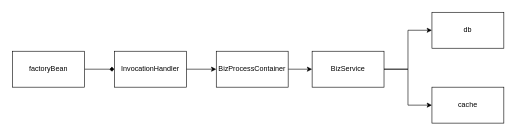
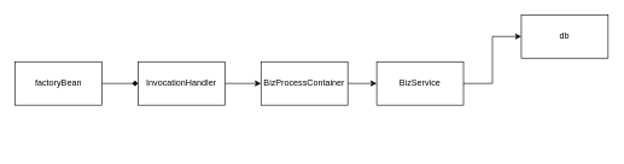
- <mxCell id="9" style="edgeStyle=orthogonalEdgeStyle;rounded=0;orthogonalLoop=1;jettySize=auto;html=1;" edge="1" parent="1" source="10" target="12"><mxGeometry relative="1" as="geometry" /></mxCell>
- <mxCell id="12" value="cache" style="rounded=0;whiteSpace=wrap;html=1;" vertex="1" parent="1"><mxGeometry x="720" y="145" width="120" height="60" as="geometry" /></mxCell>
